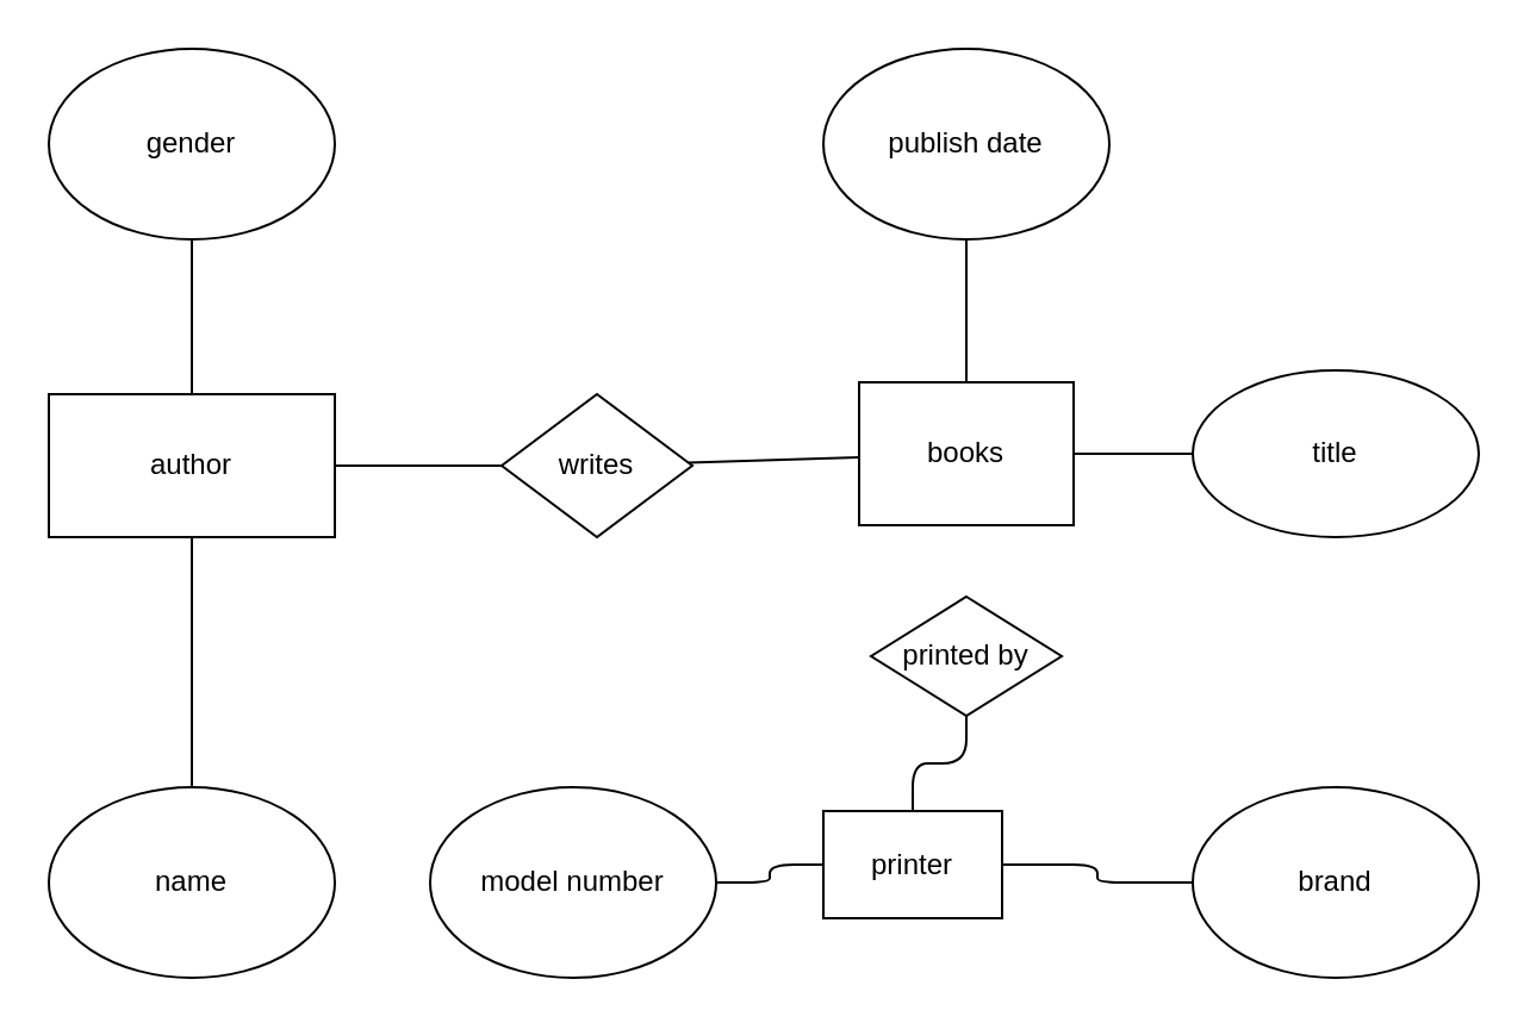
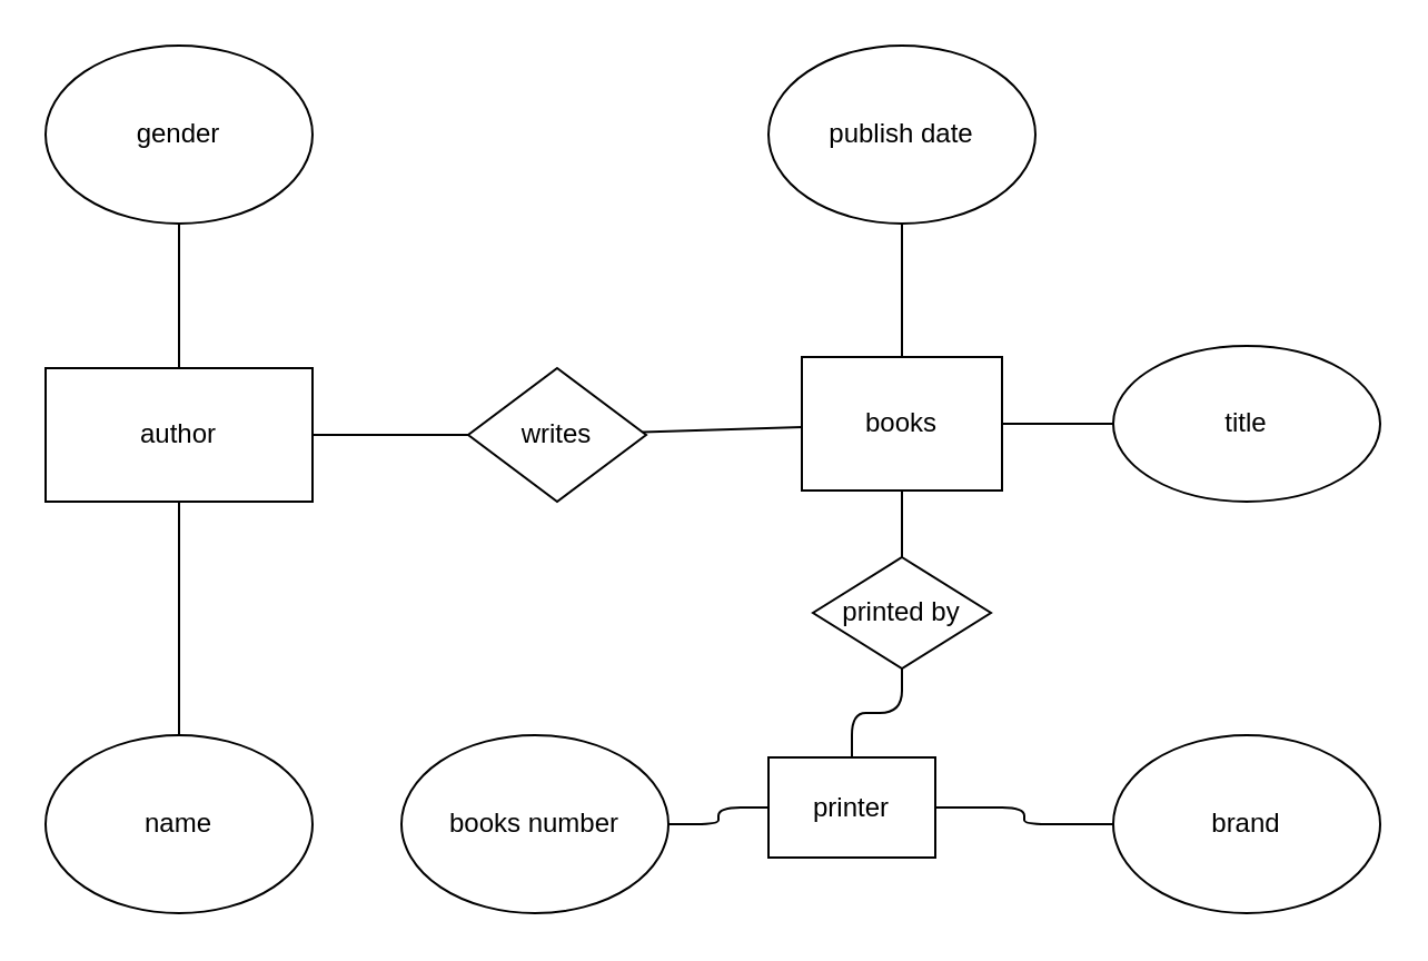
+ <mxCell id="9" value="" style="edgeStyle=orthogonalEdgeStyle;curved=0;rounded=1;sketch=0;orthogonalLoop=1;jettySize=auto;html=1;endArrow=none;endFill=0;" edge="1" parent="1" source="10" target="17"><mxGeometry relative="1" as="geometry" /></mxCell>
- <mxCell id="22" value="model number" style="ellipse;whiteSpace=wrap;html=1;rounded=0;sketch=0;" vertex="1" parent="1"><mxGeometry x="180" y="330" width="120" height="80" as="geometry" /></mxCell>
+ <mxCell id="22" value="books number" style="ellipse;whiteSpace=wrap;html=1;rounded=0;sketch=0;" vertex="1" parent="1"><mxGeometry x="180" y="330" width="120" height="80" as="geometry" /></mxCell>
